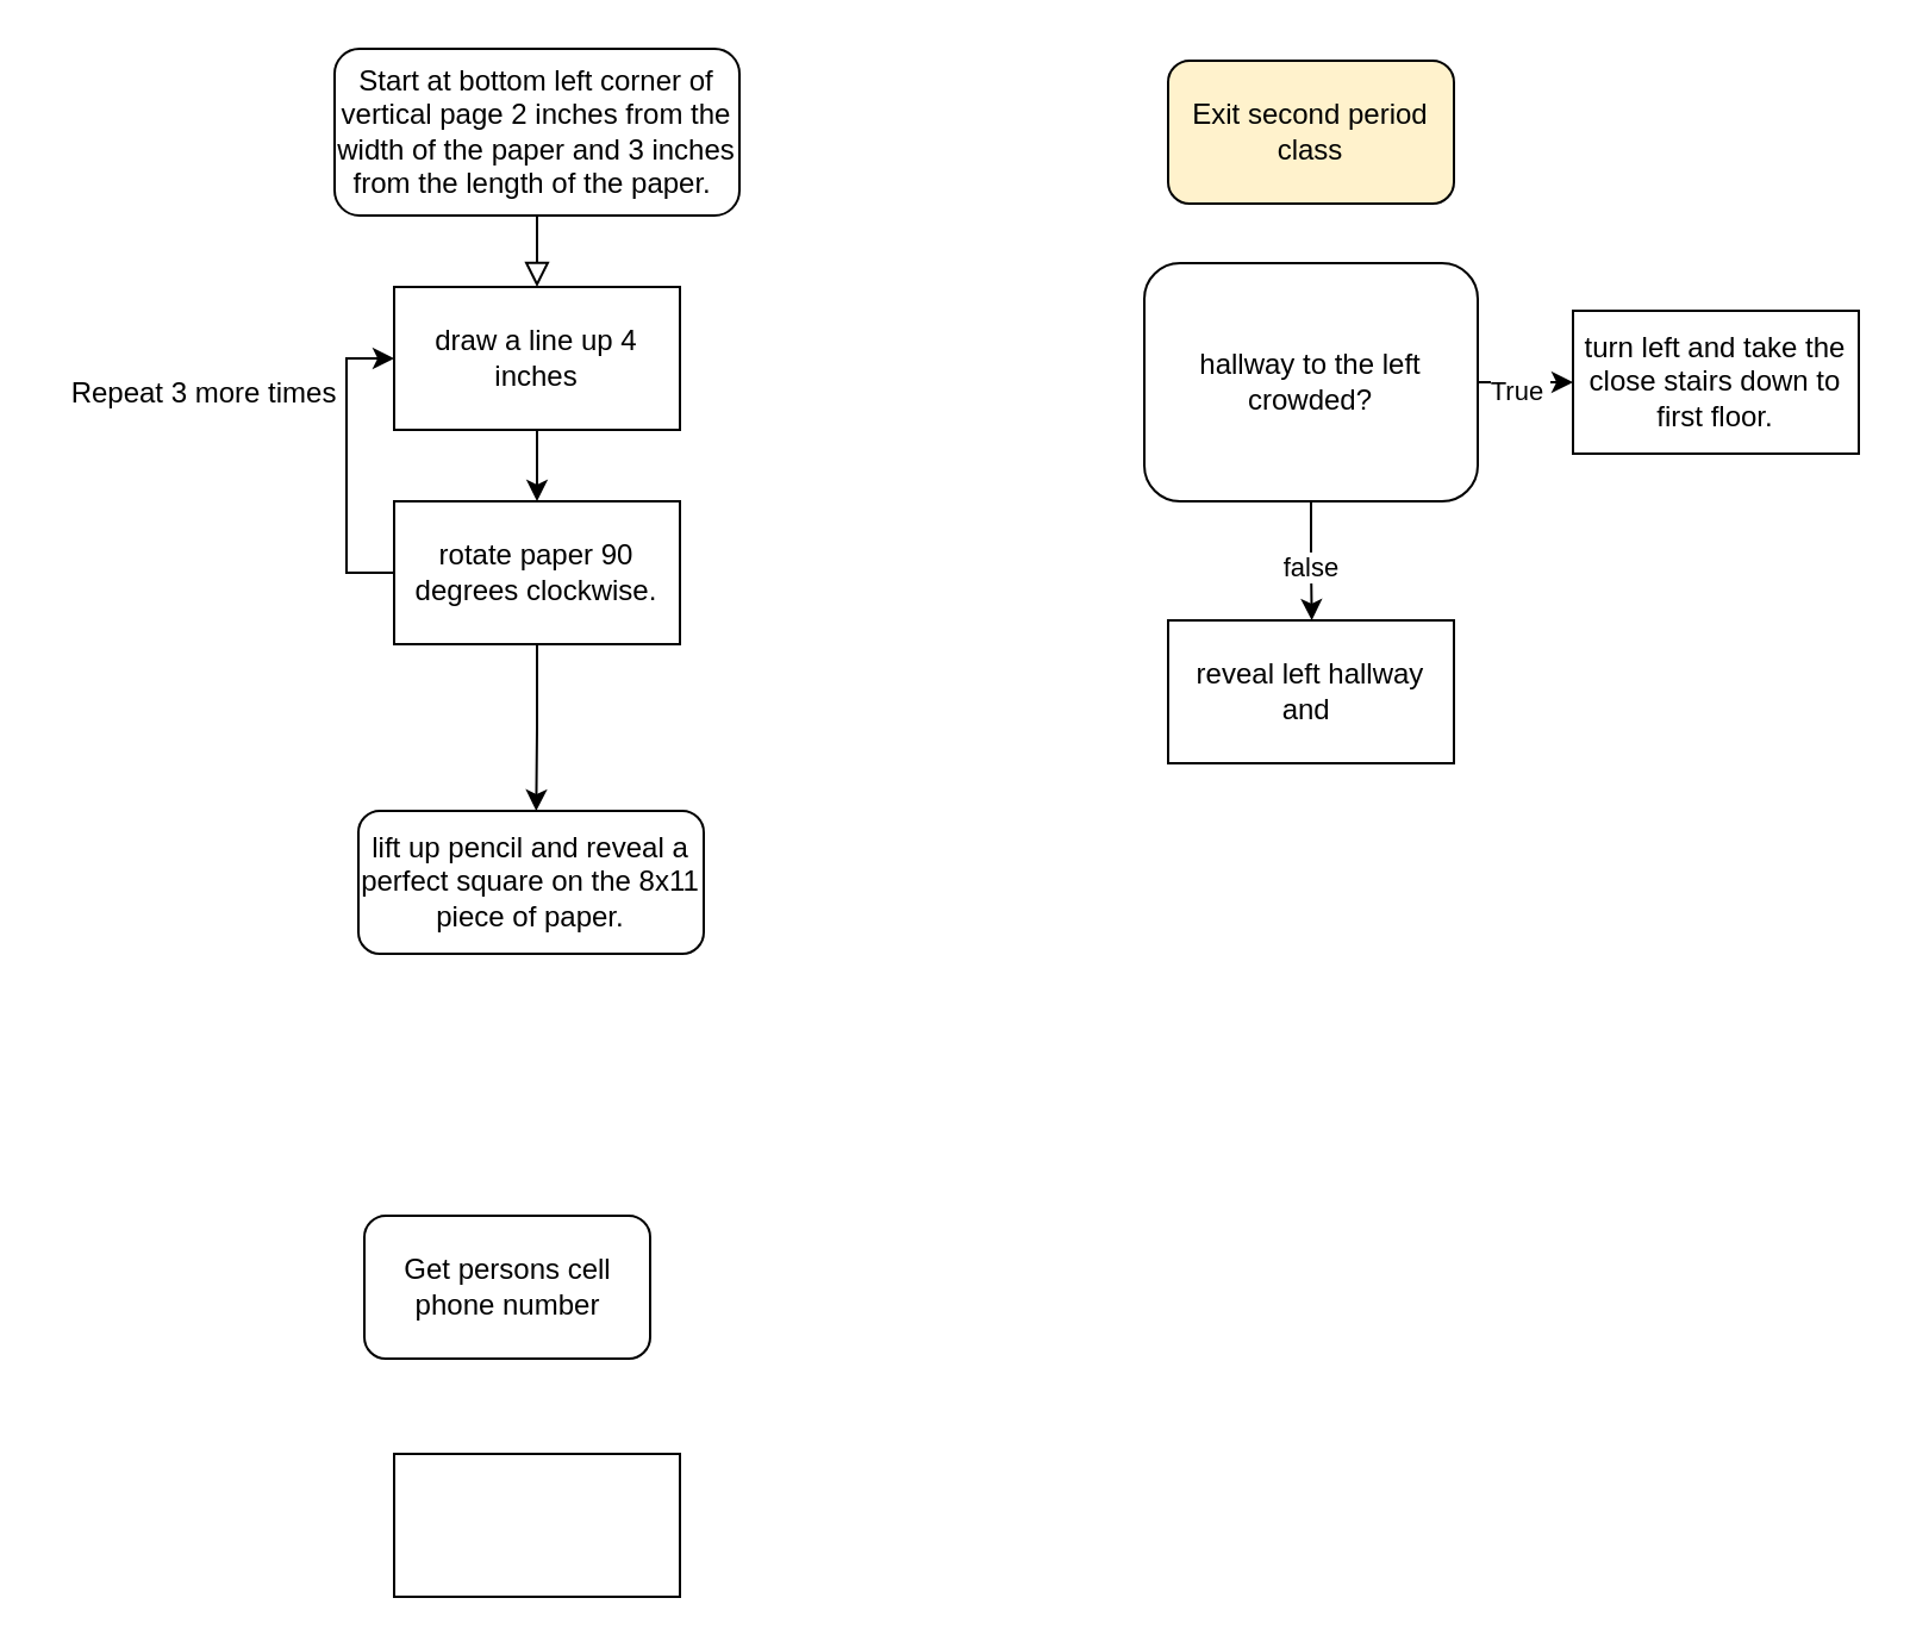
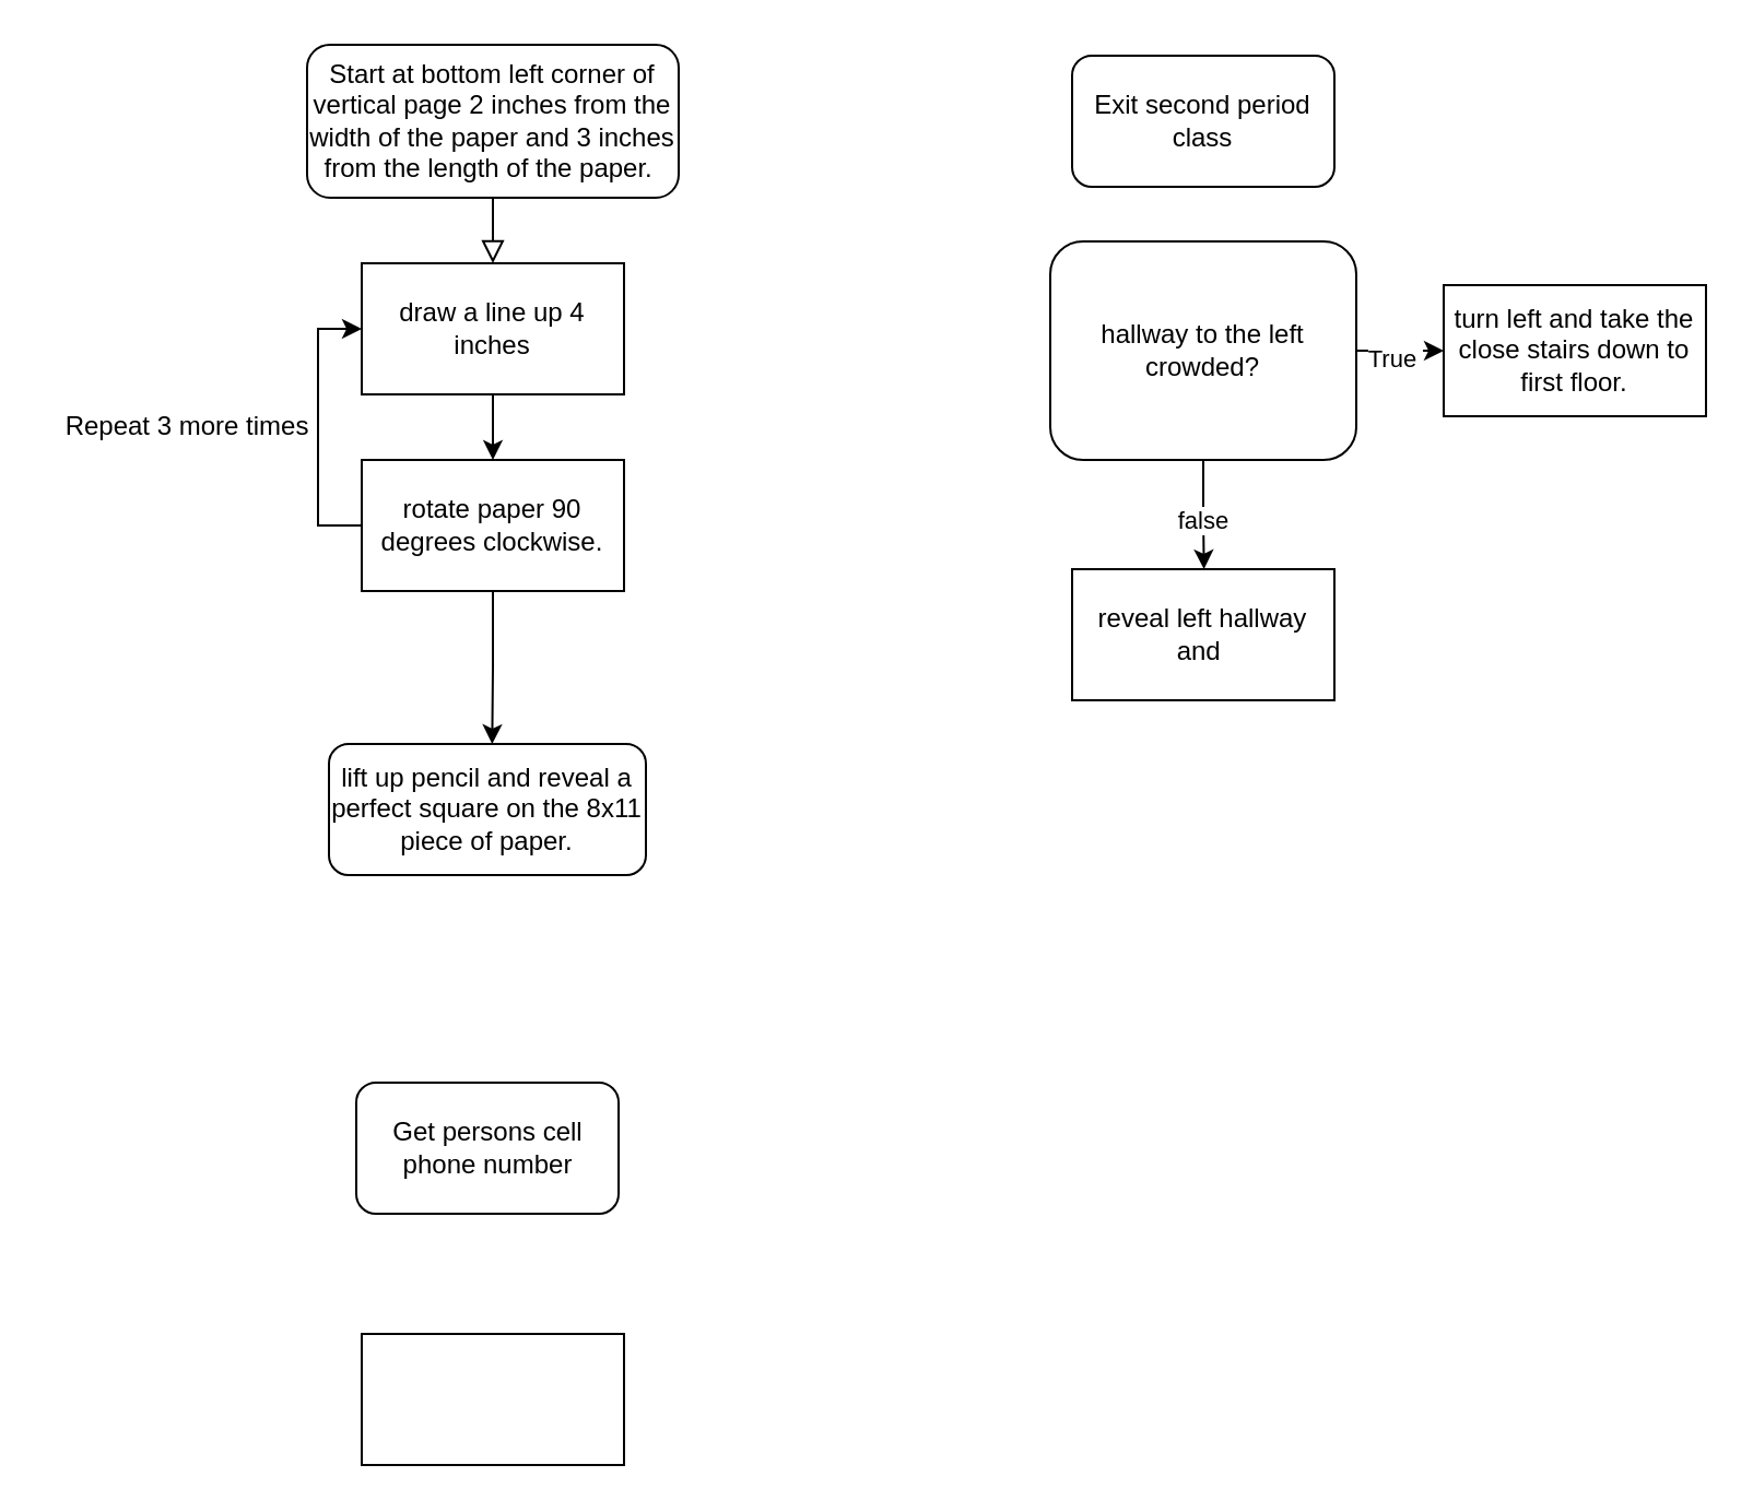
- <mxCell id="5" value="Exit second period class" style="rounded=1;whiteSpace=wrap;html=1;fillColor=#fff2cc;" vertex="1" parent="1"><mxGeometry x="490" y="25" width="120" height="60" as="geometry" /></mxCell>
+ <mxCell id="5" value="Exit second period class" style="rounded=1;whiteSpace=wrap;html=1;" vertex="1" parent="1"><mxGeometry x="490" y="25" width="120" height="60" as="geometry" /></mxCell>
- <mxCell id="16" value="Repeat 3 more times" style="text;html=1;align=center;verticalAlign=middle;resizable=0;points=[];autosize=1;strokeColor=none;fillColor=none;" vertex="1" parent="1"><mxGeometry x="20" y="150" width="130" height="30" as="geometry" /></mxCell>
+ <mxCell id="16" value="Repeat 3 more times" style="text;html=1;align=center;verticalAlign=middle;resizable=0;points=[];autosize=1;strokeColor=none;fillColor=none;" vertex="1" parent="1"><mxGeometry x="20" y="180" width="130" height="30" as="geometry" /></mxCell>
- <mxCell id="19" value="Get persons cell phone number" style="rounded=1;whiteSpace=wrap;html=1;" vertex="1" parent="1"><mxGeometry x="152.5" y="510" width="120" height="60" as="geometry" /></mxCell>
+ <mxCell id="19" value="Get persons cell phone number" style="rounded=1;whiteSpace=wrap;html=1;" vertex="1" parent="1"><mxGeometry x="162.5" y="495" width="120" height="60" as="geometry" /></mxCell>
